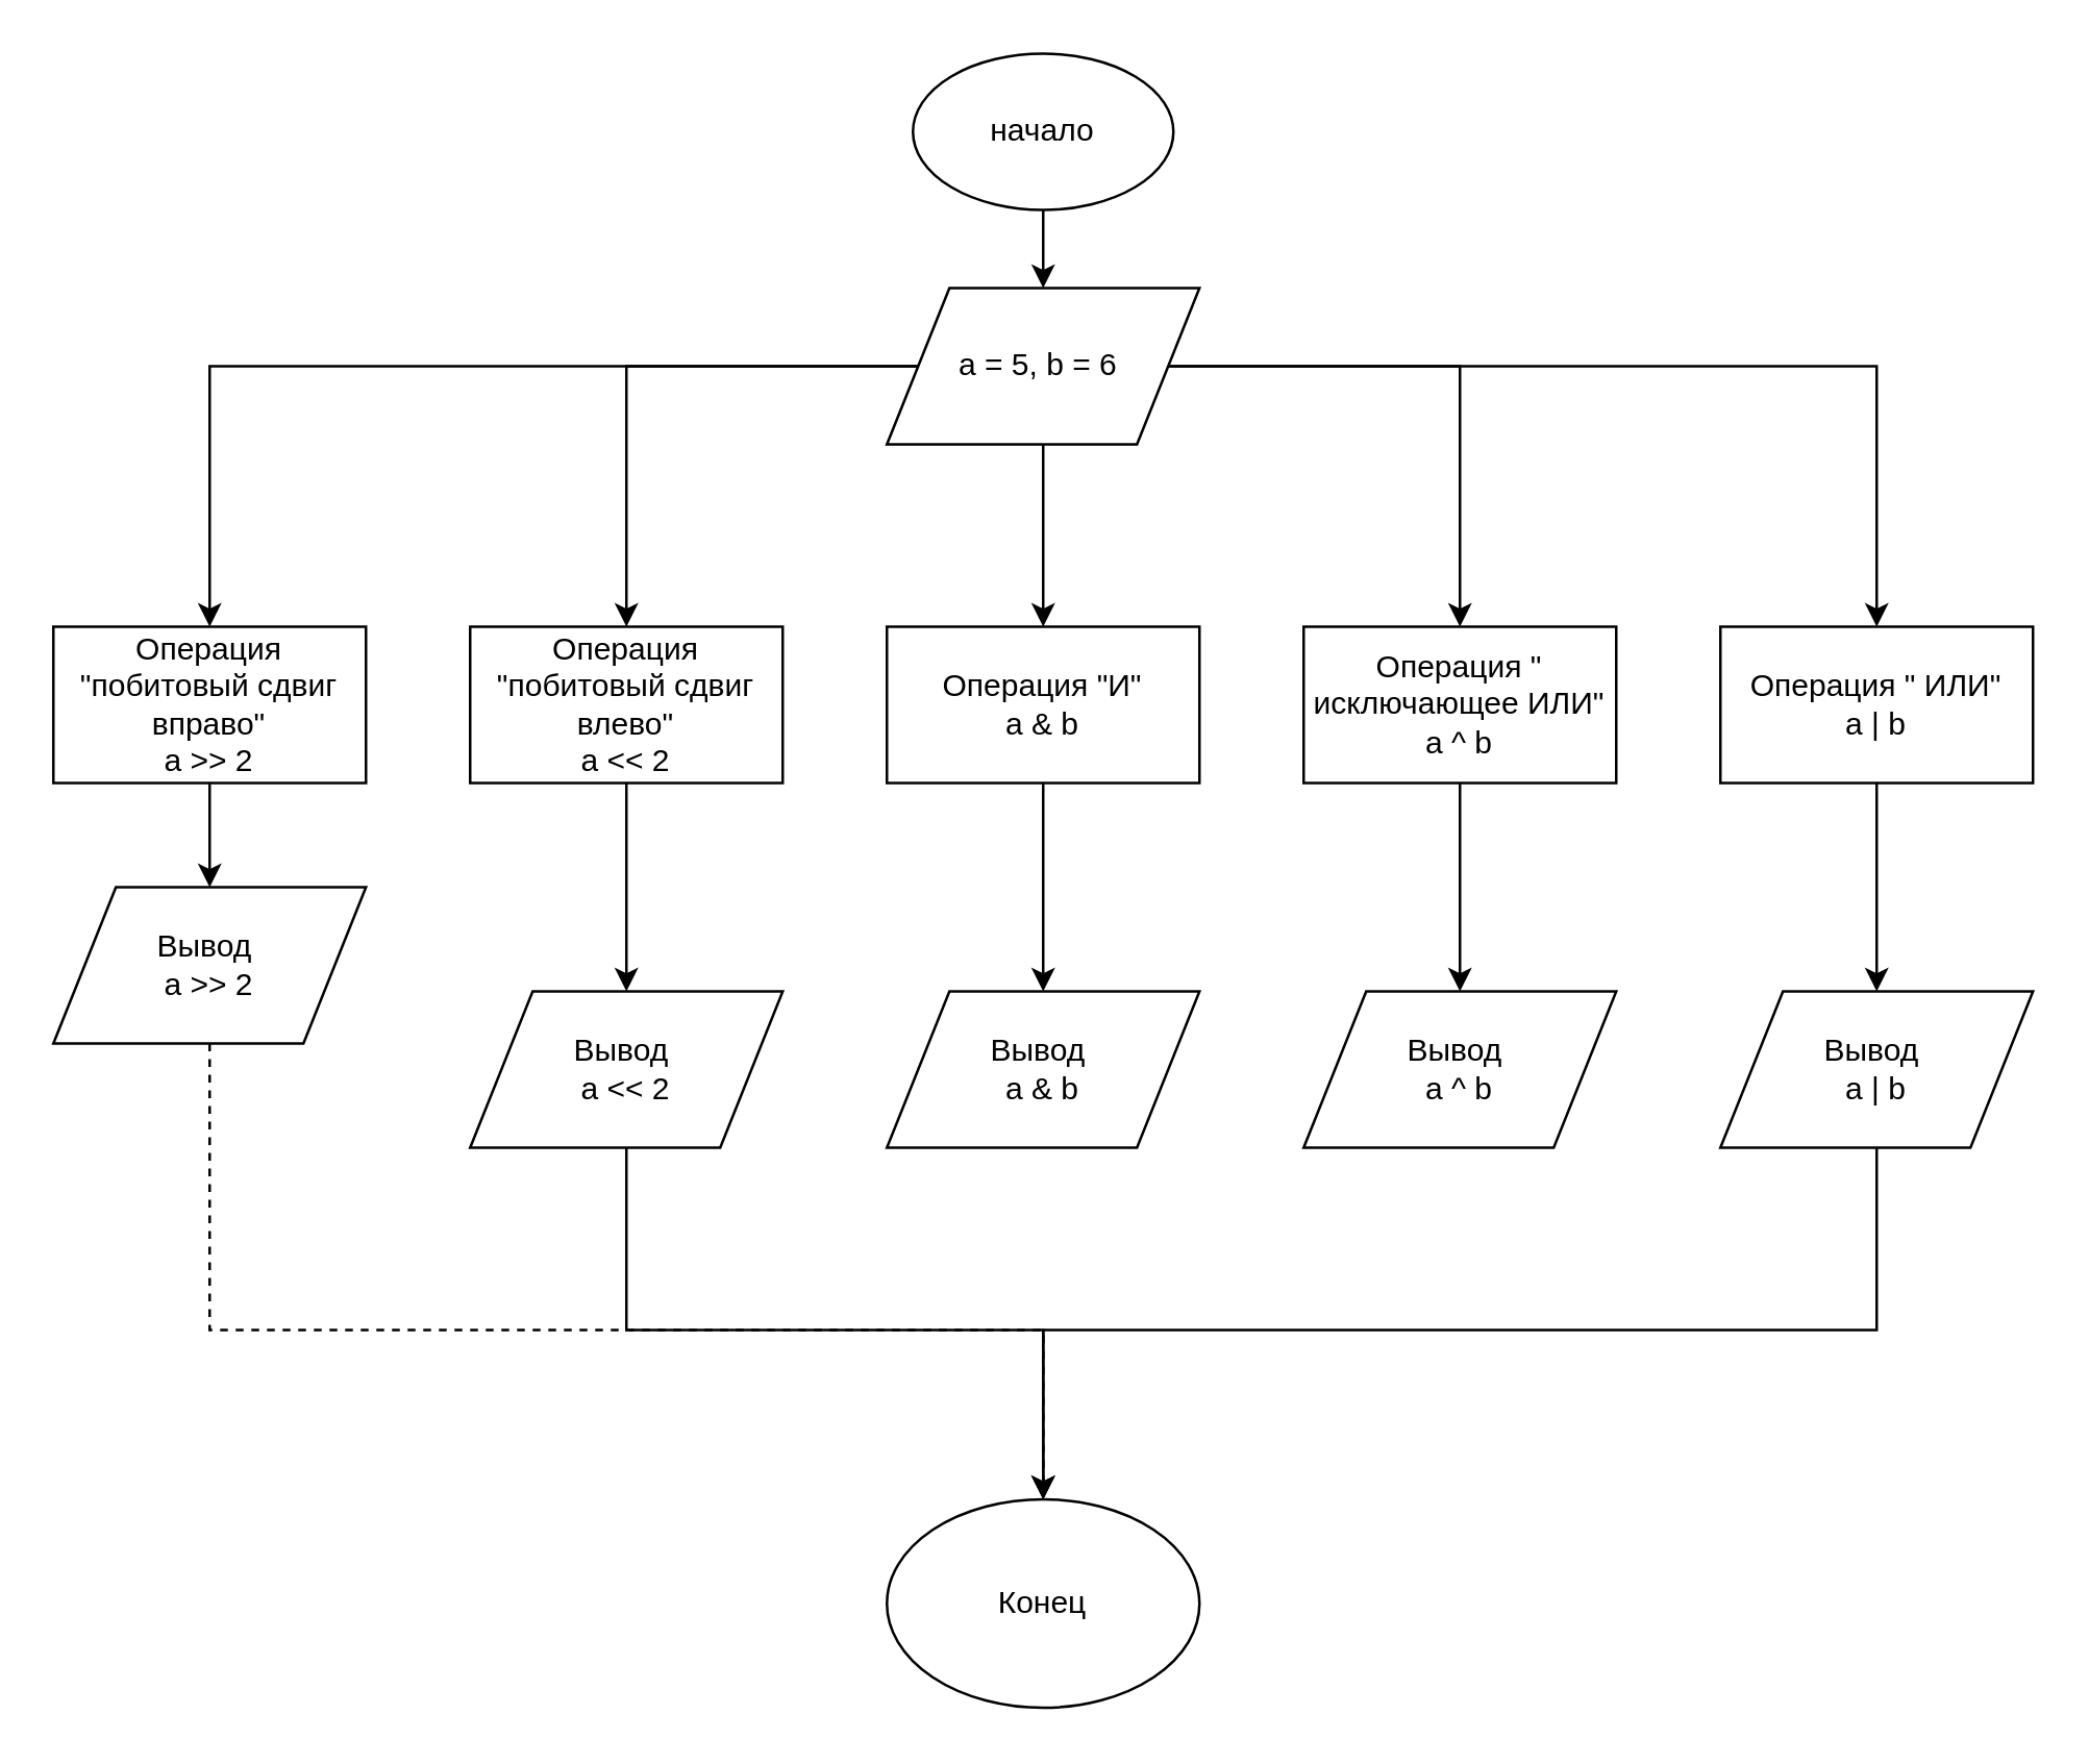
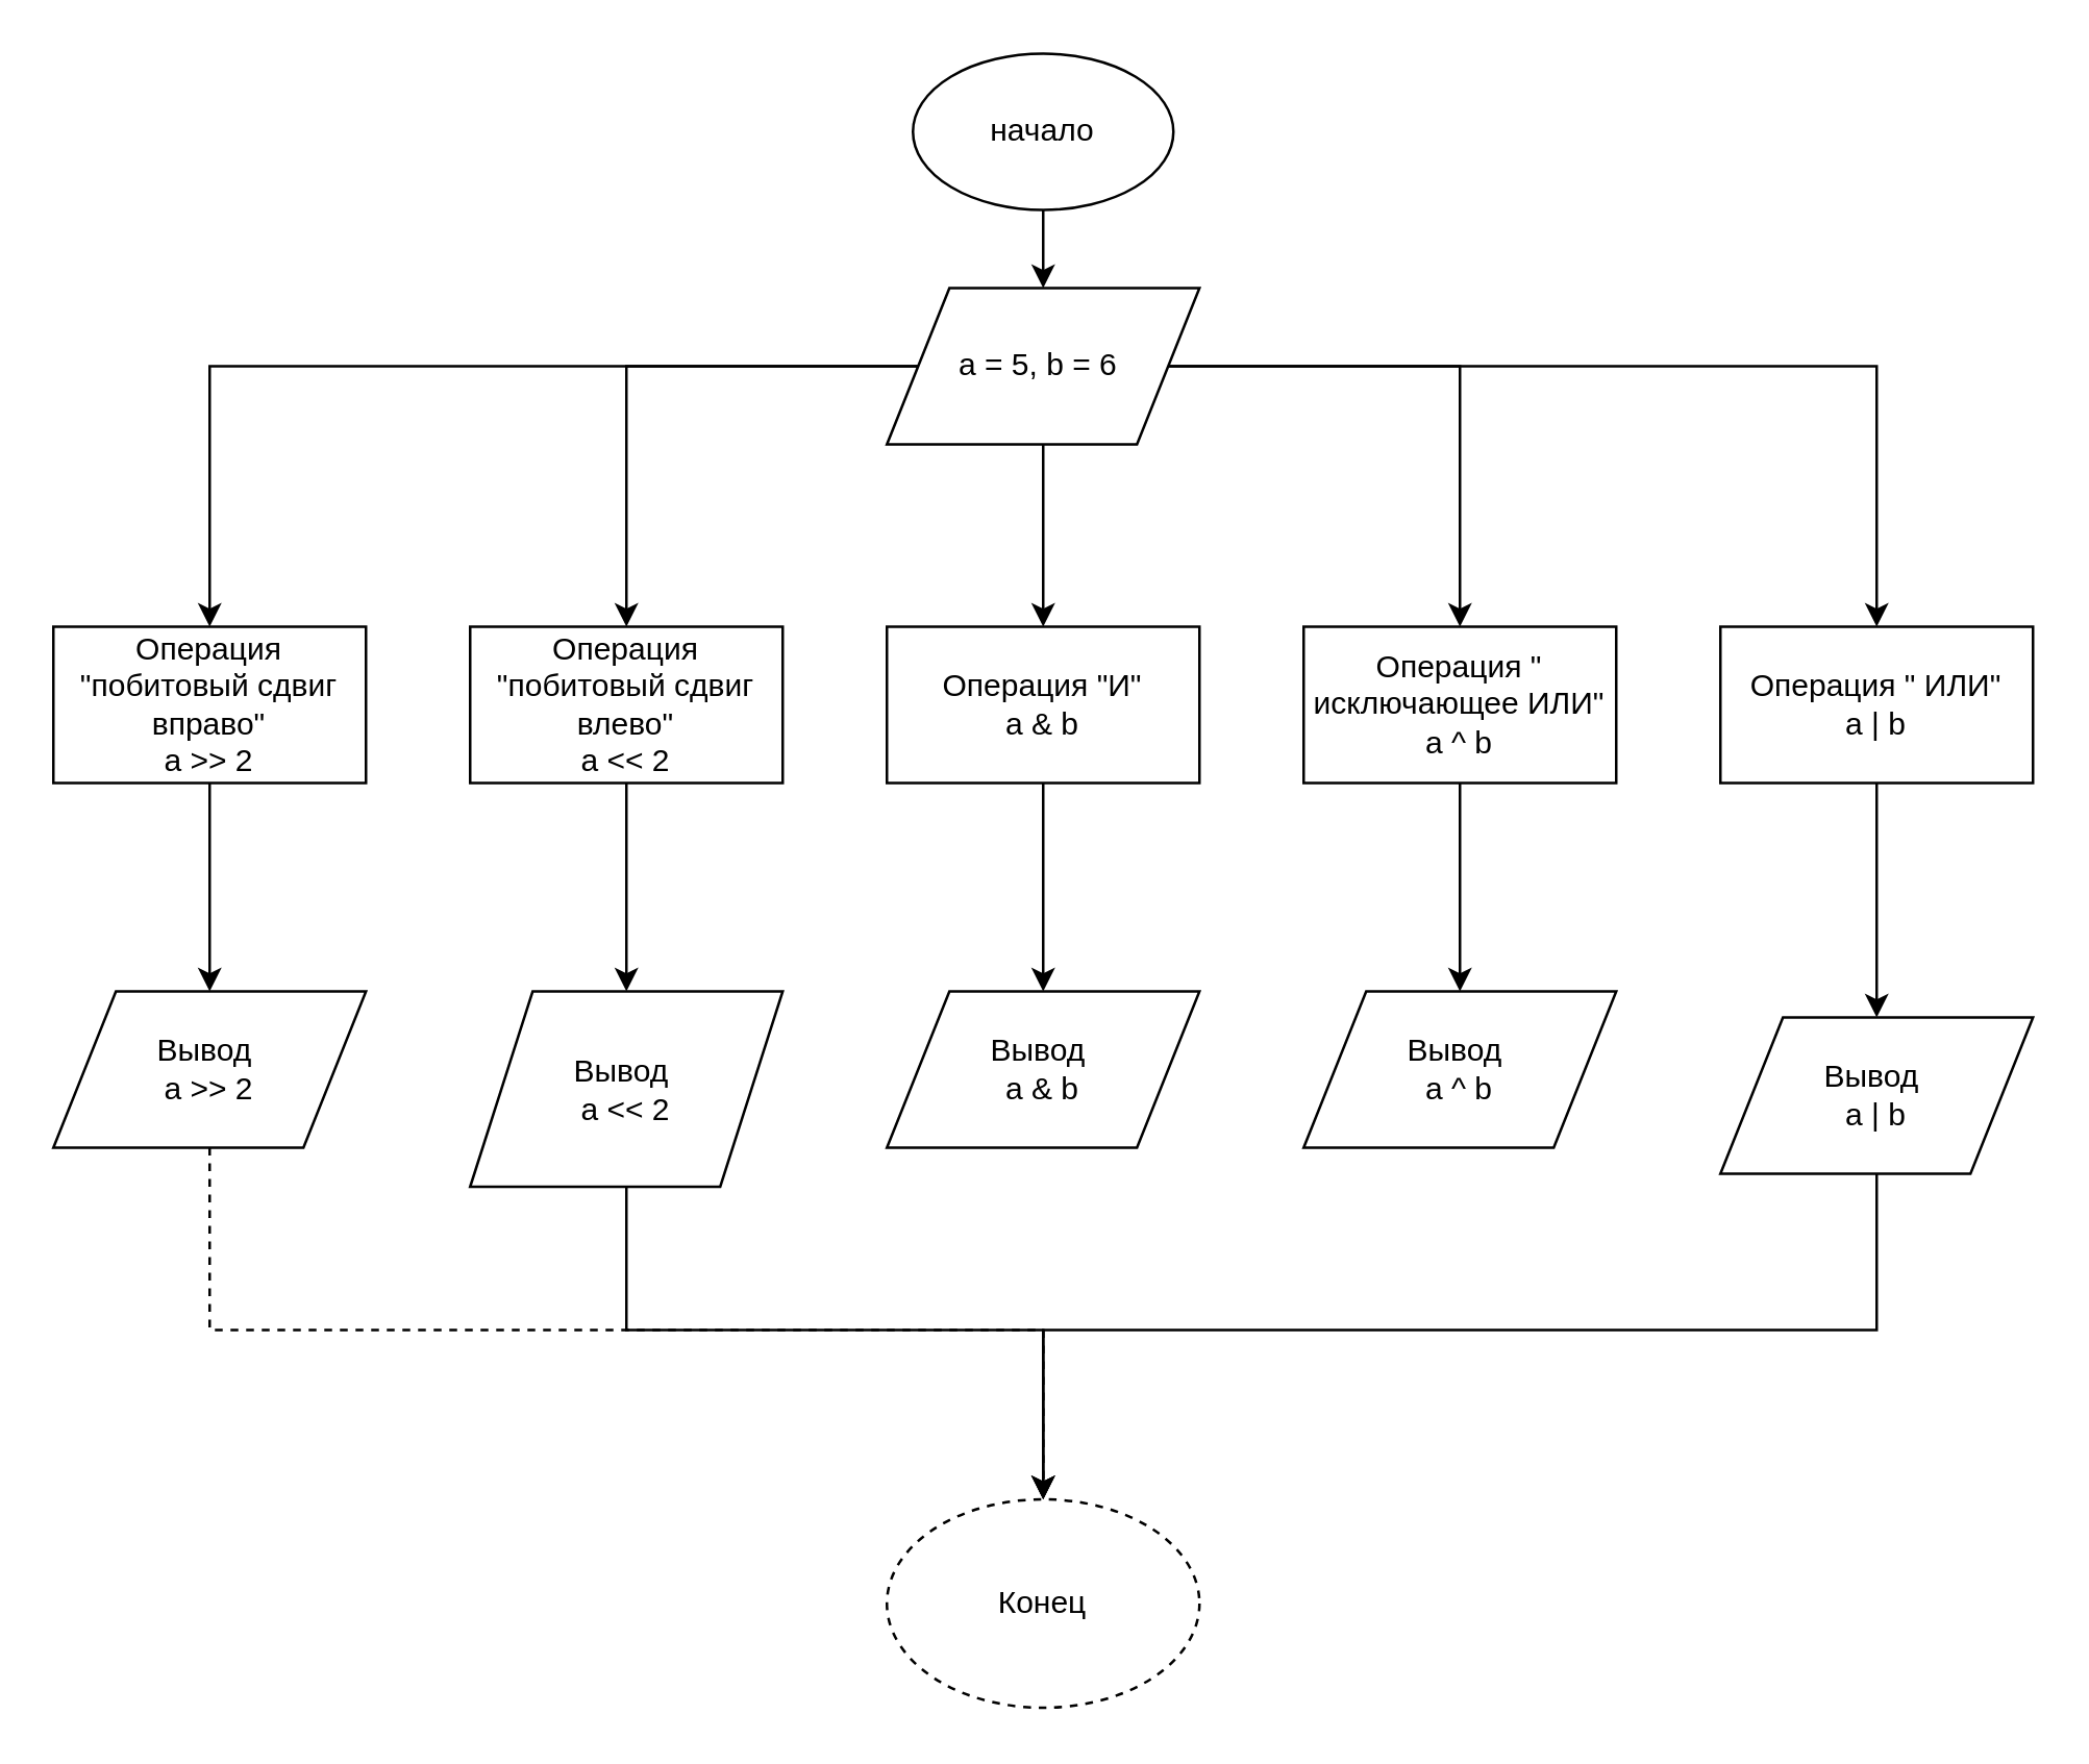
- <mxCell id="28" value="Вывод&amp;nbsp;&lt;br&gt;a &amp;gt;&amp;gt; 2" style="shape=parallelogram;perimeter=parallelogramPerimeter;whiteSpace=wrap;html=1;" vertex="1" parent="1"><mxGeometry x="20" y="340" width="120" height="60" as="geometry" /></mxCell>
+ <mxCell id="28" value="Вывод&amp;nbsp;&lt;br&gt;a &amp;gt;&amp;gt; 2" style="shape=parallelogram;perimeter=parallelogramPerimeter;whiteSpace=wrap;html=1;" vertex="1" parent="1"><mxGeometry x="20" y="380" width="120" height="60" as="geometry" /></mxCell>
- <mxCell id="24" value="Вывод&amp;nbsp;&lt;br&gt;a &amp;lt;&amp;lt; 2" style="shape=parallelogram;perimeter=parallelogramPerimeter;whiteSpace=wrap;html=1;" vertex="1" parent="1"><mxGeometry x="180" y="380" width="120" height="60" as="geometry" /></mxCell>
+ <mxCell id="24" value="Вывод&amp;nbsp;&lt;br&gt;a &amp;lt;&amp;lt; 2" style="shape=parallelogram;perimeter=parallelogramPerimeter;whiteSpace=wrap;html=1;" vertex="1" parent="1"><mxGeometry x="180" y="380" width="120" height="75" as="geometry" /></mxCell>
- <mxCell id="20" value="Вывод&amp;nbsp;&lt;br&gt;a | b" style="shape=parallelogram;perimeter=parallelogramPerimeter;whiteSpace=wrap;html=1;" vertex="1" parent="1"><mxGeometry x="660" y="380" width="120" height="60" as="geometry" /></mxCell>
+ <mxCell id="20" value="Вывод&amp;nbsp;&lt;br&gt;a | b" style="shape=parallelogram;perimeter=parallelogramPerimeter;whiteSpace=wrap;html=1;" vertex="1" parent="1"><mxGeometry x="660" y="390" width="120" height="60" as="geometry" /></mxCell>
- <mxCell id="13" value="Конец" style="ellipse;whiteSpace=wrap;html=1;" vertex="1" parent="1"><mxGeometry x="340" y="575" width="120" height="80" as="geometry" /></mxCell>
+ <mxCell id="13" value="Конец" style="ellipse;whiteSpace=wrap;html=1;dashed=1;" vertex="1" parent="1"><mxGeometry x="340" y="575" width="120" height="80" as="geometry" /></mxCell>
